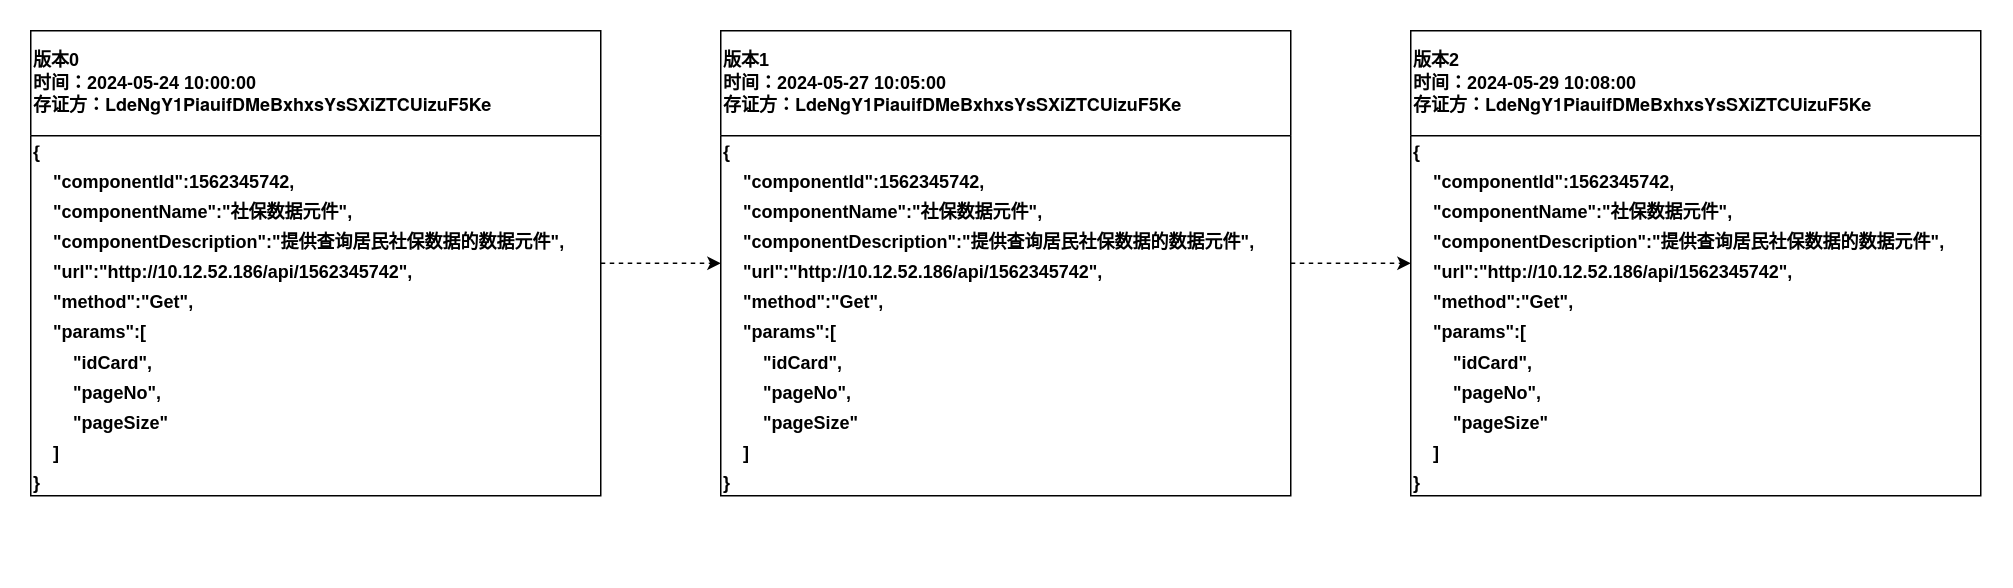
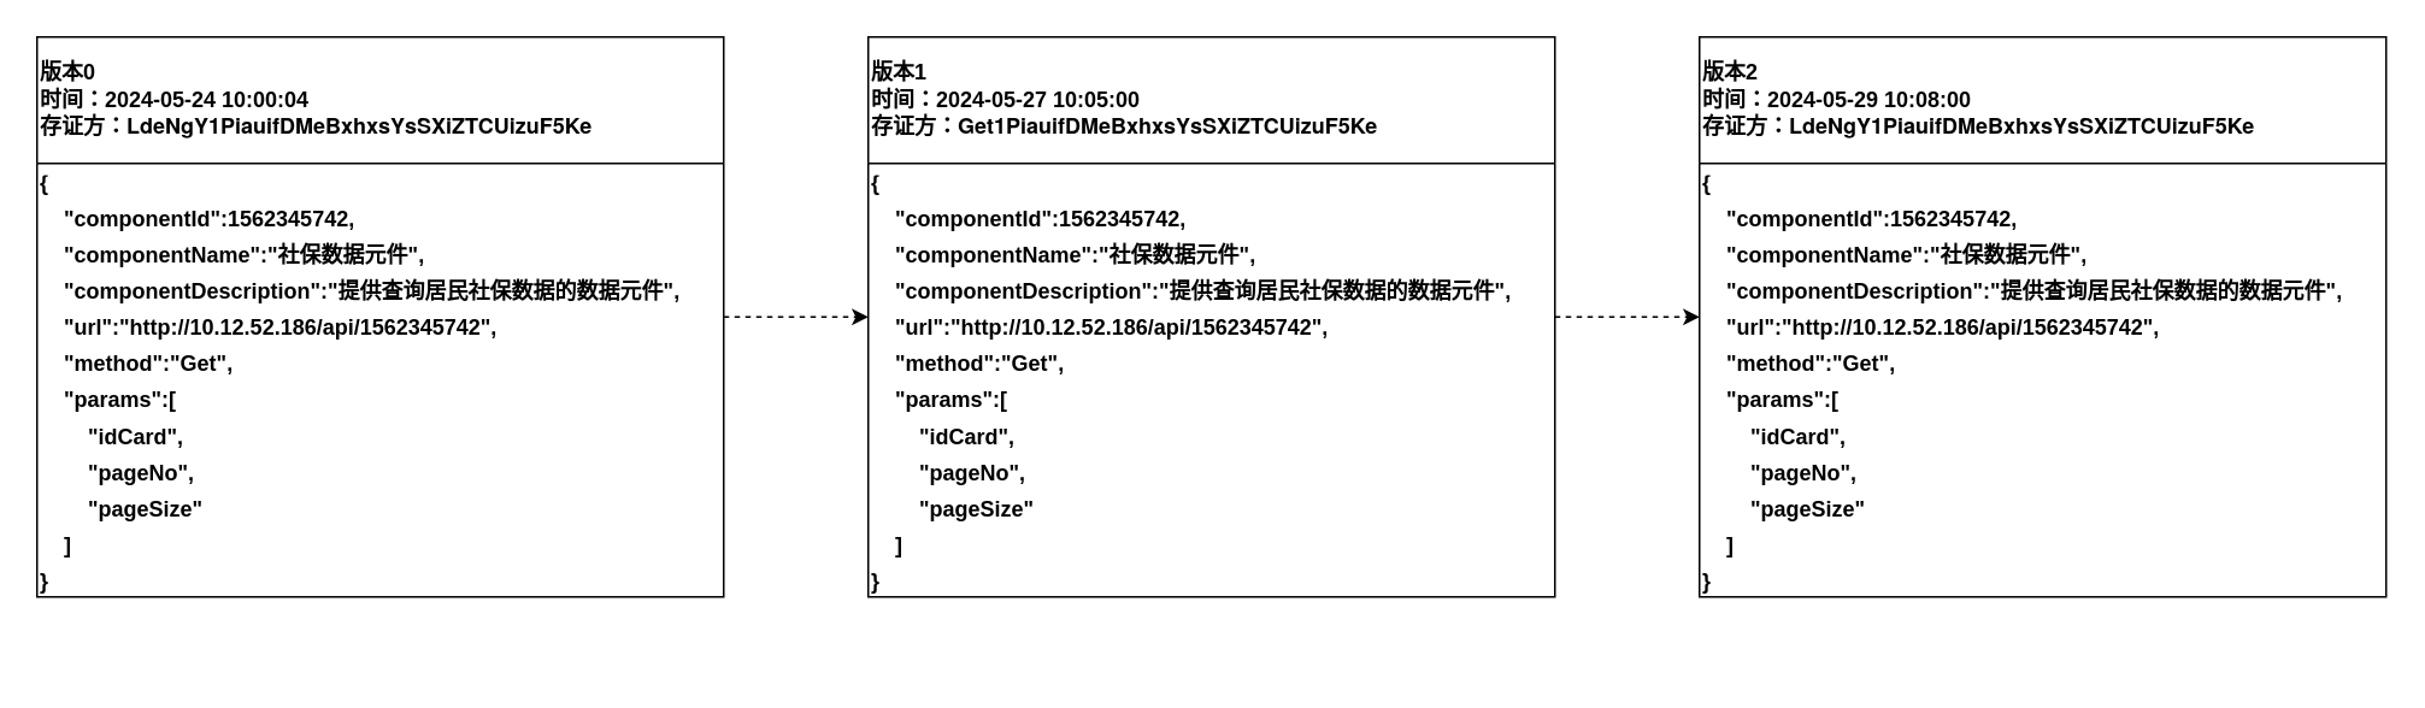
- <mxCell id="3" value="版本0&lt;div&gt;时间：2024-05-24 10:00:00&lt;/div&gt;&lt;div&gt;存证方：&lt;span style=&quot;background-color: rgb(255, 255, 255); font-family: &amp;quot;Helvetica Neue&amp;quot;, Helvetica, Arial, &amp;quot;PingFang SC&amp;quot;, &amp;quot;Hiragino Sans GB&amp;quot;, &amp;quot;Heiti SC&amp;quot;, &amp;quot;Microsoft YaHei&amp;quot;, &amp;quot;WenQuanYi Micro Hei&amp;quot;, sans-serif;&quot;&gt;&lt;font style=&quot;font-size: 12px;&quot;&gt;LdeNgY1PiauifDMeBxhxsYsSXiZTCUizuF5Ke&lt;/font&gt;&lt;/span&gt;&lt;/div&gt;" style="swimlane;whiteSpace=wrap;html=1;startSize=70;align=left;" parent="1" vertex="1"><mxGeometry x="20" y="20" width="380" height="310" as="geometry"><mxRectangle x="140" y="510" width="70" height="40" as="alternateBounds" /></mxGeometry></mxCell>
+ <mxCell id="3" value="版本0&lt;div&gt;时间：2024-05-24 10:00:04&lt;/div&gt;&lt;div&gt;存证方：&lt;span style=&quot;background-color: rgb(255, 255, 255); font-family: &amp;quot;Helvetica Neue&amp;quot;, Helvetica, Arial, &amp;quot;PingFang SC&amp;quot;, &amp;quot;Hiragino Sans GB&amp;quot;, &amp;quot;Heiti SC&amp;quot;, &amp;quot;Microsoft YaHei&amp;quot;, &amp;quot;WenQuanYi Micro Hei&amp;quot;, sans-serif;&quot;&gt;&lt;font style=&quot;font-size: 12px;&quot;&gt;LdeNgY1PiauifDMeBxhxsYsSXiZTCUizuF5Ke&lt;/font&gt;&lt;/span&gt;&lt;/div&gt;" style="swimlane;whiteSpace=wrap;html=1;startSize=70;align=left;" parent="1" vertex="1"><mxGeometry x="20" y="20" width="380" height="310" as="geometry"><mxRectangle x="140" y="510" width="70" height="40" as="alternateBounds" /></mxGeometry></mxCell>
- <mxCell id="6" value="版本1&lt;div&gt;时间：2024-05-27 10:05:00&lt;/div&gt;&lt;div&gt;存证方：&lt;span style=&quot;background-color: rgb(255, 255, 255); font-family: &amp;quot;Helvetica Neue&amp;quot;, Helvetica, Arial, &amp;quot;PingFang SC&amp;quot;, &amp;quot;Hiragino Sans GB&amp;quot;, &amp;quot;Heiti SC&amp;quot;, &amp;quot;Microsoft YaHei&amp;quot;, &amp;quot;WenQuanYi Micro Hei&amp;quot;, sans-serif;&quot;&gt;LdeNgY1PiauifDMeBxhxsYsSXiZTCUizuF5Ke&lt;/span&gt;&lt;br&gt;&lt;/div&gt;" style="swimlane;whiteSpace=wrap;html=1;startSize=70;align=left;" parent="1" vertex="1"><mxGeometry x="480" y="20" width="380" height="310" as="geometry"><mxRectangle x="140" y="510" width="70" height="40" as="alternateBounds" /></mxGeometry></mxCell>
+ <mxCell id="6" value="版本1&lt;div&gt;时间：2024-05-27 10:05:00&lt;/div&gt;&lt;div&gt;存证方：&lt;span style=&quot;background-color: rgb(255, 255, 255); font-family: &amp;quot;Helvetica Neue&amp;quot;, Helvetica, Arial, &amp;quot;PingFang SC&amp;quot;, &amp;quot;Hiragino Sans GB&amp;quot;, &amp;quot;Heiti SC&amp;quot;, &amp;quot;Microsoft YaHei&amp;quot;, &amp;quot;WenQuanYi Micro Hei&amp;quot;, sans-serif;&quot;&gt;Get1PiauifDMeBxhxsYsSXiZTCUizuF5Ke&lt;/span&gt;&lt;br&gt;&lt;/div&gt;" style="swimlane;whiteSpace=wrap;html=1;startSize=70;align=left;" parent="1" vertex="1"><mxGeometry x="480" y="20" width="380" height="310" as="geometry"><mxRectangle x="140" y="510" width="70" height="40" as="alternateBounds" /></mxGeometry></mxCell>
